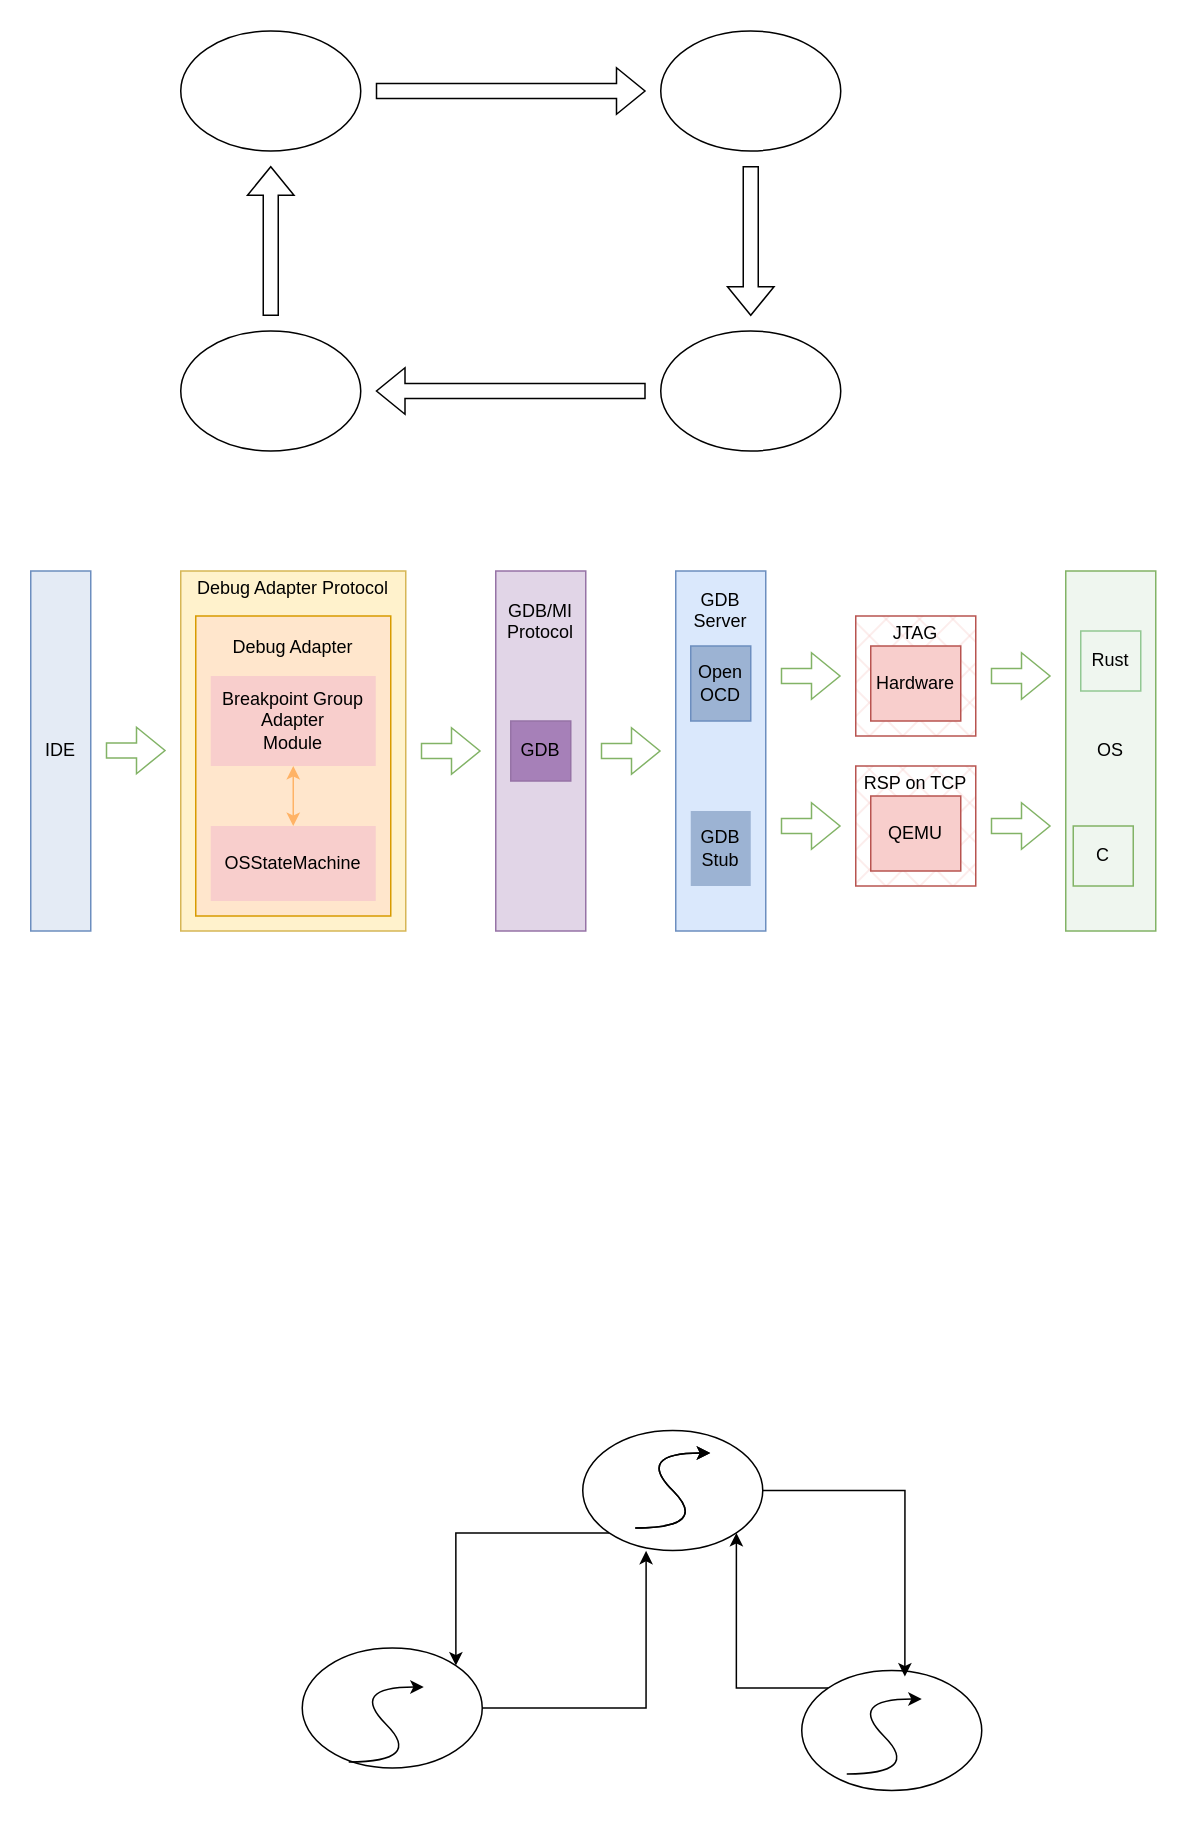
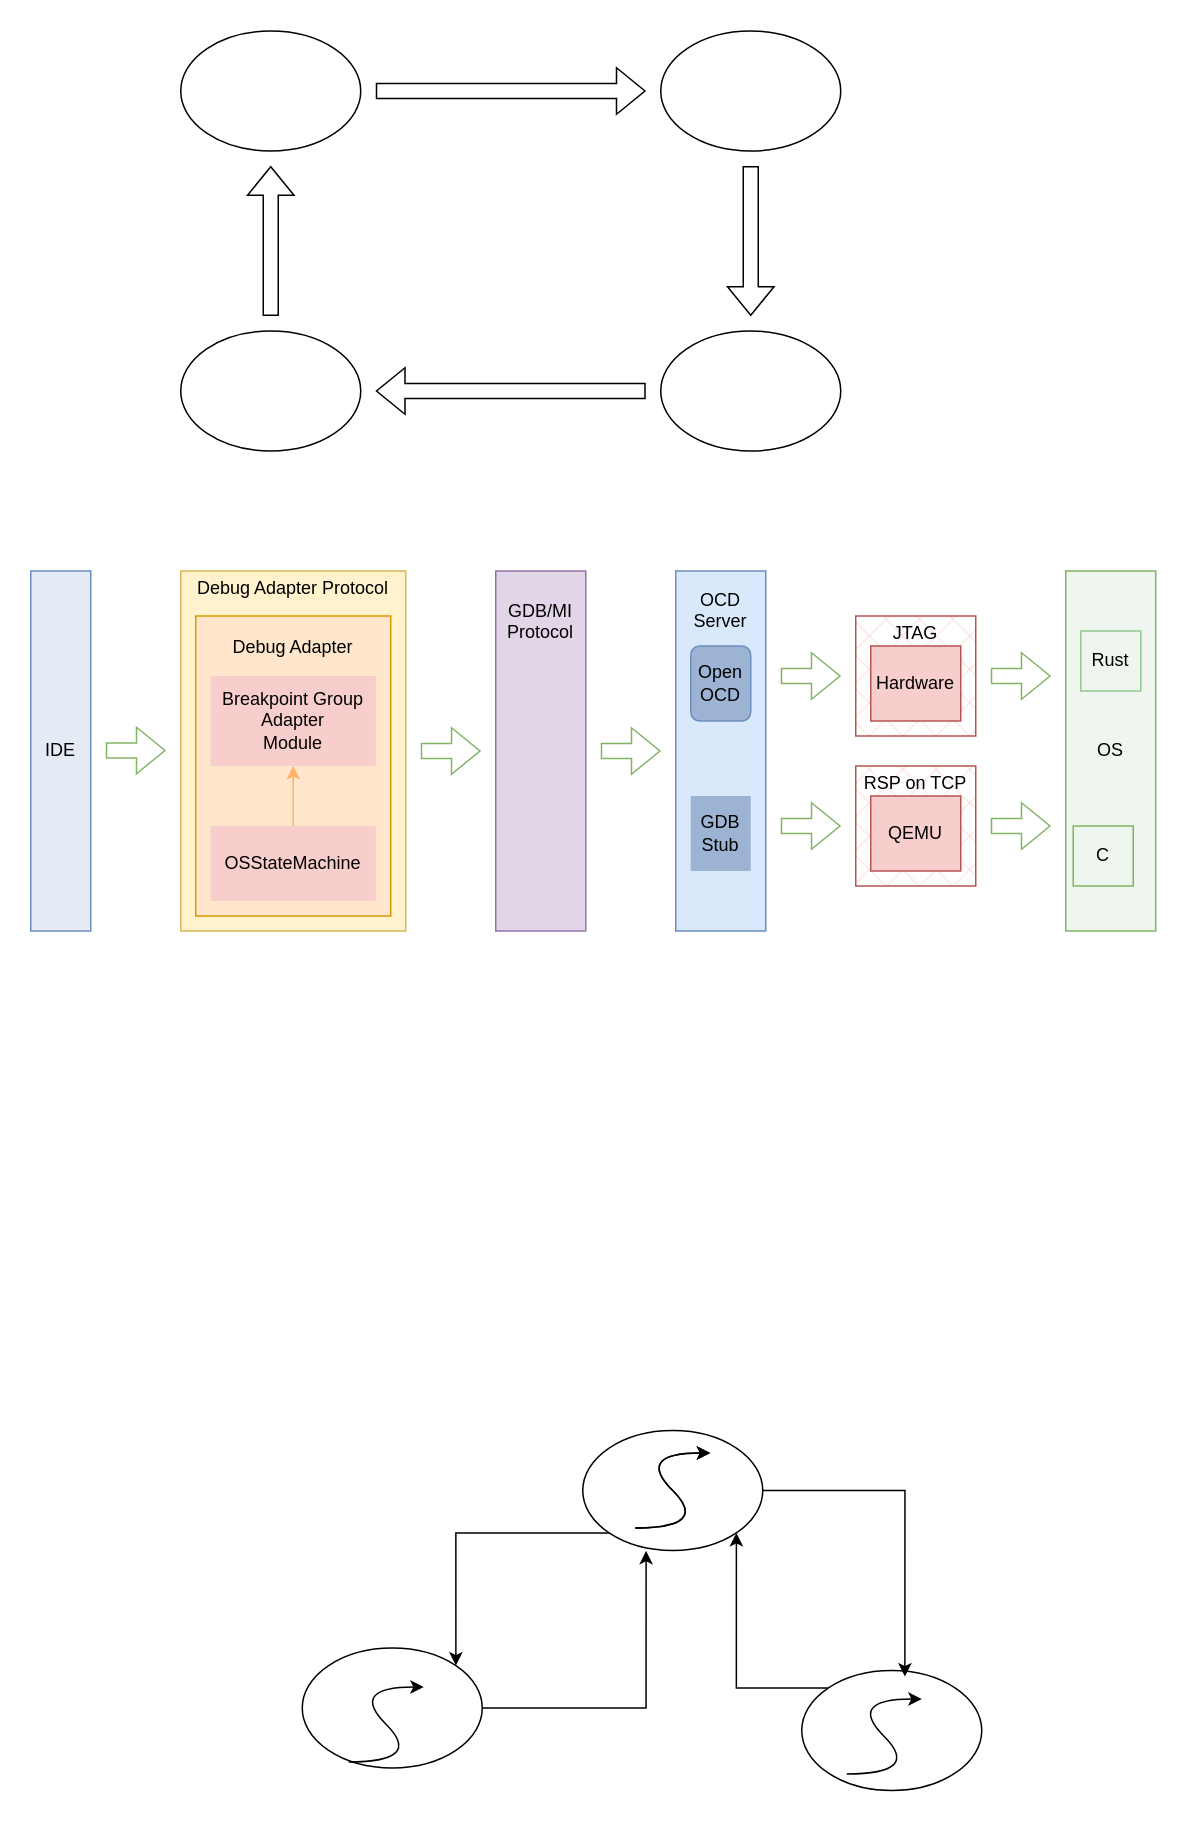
- <mxCell id="14" value="Open&lt;div&gt;OCD&lt;/div&gt;" style="rounded=0;whiteSpace=wrap;html=1;fillColor=light-dark(#9cb3d3, #1d293b);strokeColor=#6c8ebf;" parent="1" vertex="1"><mxGeometry x="460" y="430" width="40" height="50" as="geometry" /></mxCell>
+ <mxCell id="14" value="Open&lt;div&gt;OCD&lt;/div&gt;" style="whiteSpace=wrap;html=1;fillColor=light-dark(#9cb3d3, #1d293b);strokeColor=#6c8ebf;rounded=1;" parent="1" vertex="1"><mxGeometry x="460" y="430" width="40" height="50" as="geometry" /></mxCell>
- <mxCell id="27" value="GDB" style="whiteSpace=wrap;html=1;fillColor=#A680B8;strokeColor=#9673a6;" parent="1" vertex="1"><mxGeometry x="340" y="480" width="40" height="40" as="geometry" /></mxCell>
- <mxCell id="2" value="GDB Server&lt;div&gt;&lt;br&gt;&lt;/div&gt;&lt;div&gt;&lt;br&gt;&lt;/div&gt;&lt;div&gt;&lt;br&gt;&lt;/div&gt;&lt;div&gt;&lt;br&gt;&lt;/div&gt;&lt;div&gt;&lt;br&gt;&lt;/div&gt;&lt;div&gt;&lt;br&gt;&lt;/div&gt;&lt;div&gt;&lt;br&gt;&lt;/div&gt;&lt;div&gt;&lt;br&gt;&lt;/div&gt;&lt;div&gt;&lt;br&gt;&lt;/div&gt;&lt;div&gt;&lt;br&gt;&lt;/div&gt;&lt;div&gt;&lt;br&gt;&lt;/div&gt;&lt;div&gt;&lt;br&gt;&lt;/div&gt;&lt;div&gt;&lt;br&gt;&lt;/div&gt;" style="whiteSpace=wrap;html=1;fillColor=#dae8fc;strokeColor=#6c8ebf;" parent="1" vertex="1"><mxGeometry x="450" y="380" width="60" height="240" as="geometry" /></mxCell>
+ <mxCell id="2" value="OCD Server&lt;div&gt;&lt;br&gt;&lt;/div&gt;&lt;div&gt;&lt;br&gt;&lt;/div&gt;&lt;div&gt;&lt;br&gt;&lt;/div&gt;&lt;div&gt;&lt;br&gt;&lt;/div&gt;&lt;div&gt;&lt;br&gt;&lt;/div&gt;&lt;div&gt;&lt;br&gt;&lt;/div&gt;&lt;div&gt;&lt;br&gt;&lt;/div&gt;&lt;div&gt;&lt;br&gt;&lt;/div&gt;&lt;div&gt;&lt;br&gt;&lt;/div&gt;&lt;div&gt;&lt;br&gt;&lt;/div&gt;&lt;div&gt;&lt;br&gt;&lt;/div&gt;&lt;div&gt;&lt;br&gt;&lt;/div&gt;&lt;div&gt;&lt;br&gt;&lt;/div&gt;" style="whiteSpace=wrap;html=1;fillColor=#dae8fc;strokeColor=#6c8ebf;" parent="1" vertex="1"><mxGeometry x="450" y="380" width="60" height="240" as="geometry" /></mxCell>
- <mxCell id="24" style="edgeStyle=orthogonalEdgeStyle;rounded=0;orthogonalLoop=1;jettySize=auto;html=1;exitX=0.5;exitY=1;exitDx=0;exitDy=0;entryX=0.5;entryY=0;entryDx=0;entryDy=0;startArrow=classic;startFill=1;strokeColor=#FFB366;" parent="1" source="25" target="26" edge="1"><mxGeometry relative="1" as="geometry" /></mxCell>
+ <mxCell id="24" style="edgeStyle=orthogonalEdgeStyle;rounded=0;orthogonalLoop=1;jettySize=auto;html=1;exitX=0.5;exitY=1;exitDx=0;exitDy=0;entryX=0.5;entryY=0;entryDx=0;entryDy=0;startArrow=classic;startFill=1;strokeColor=#FFB366;endArrow=none;" parent="1" source="25" target="26" edge="1"><mxGeometry relative="1" as="geometry" /></mxCell>
- <mxCell id="15" value="GDB&lt;div&gt;Stub&lt;/div&gt;" style="whiteSpace=wrap;html=1;fillColor=light-dark(#9cb3d3, #ededed);strokeColor=none;" parent="1" vertex="1"><mxGeometry x="460" y="540" width="40" height="50" as="geometry" /></mxCell>
+ <mxCell id="15" value="GDB&lt;div&gt;Stub&lt;/div&gt;" style="whiteSpace=wrap;html=1;fillColor=light-dark(#9cb3d3, #ededed);strokeColor=none;" parent="1" vertex="1"><mxGeometry x="460" y="530" width="40" height="50" as="geometry" /></mxCell>
